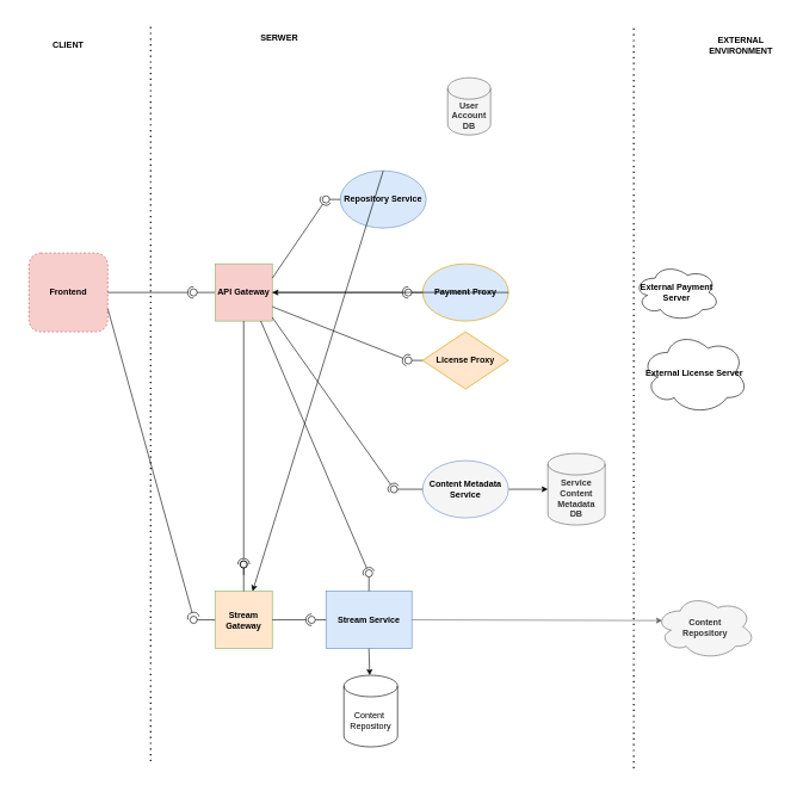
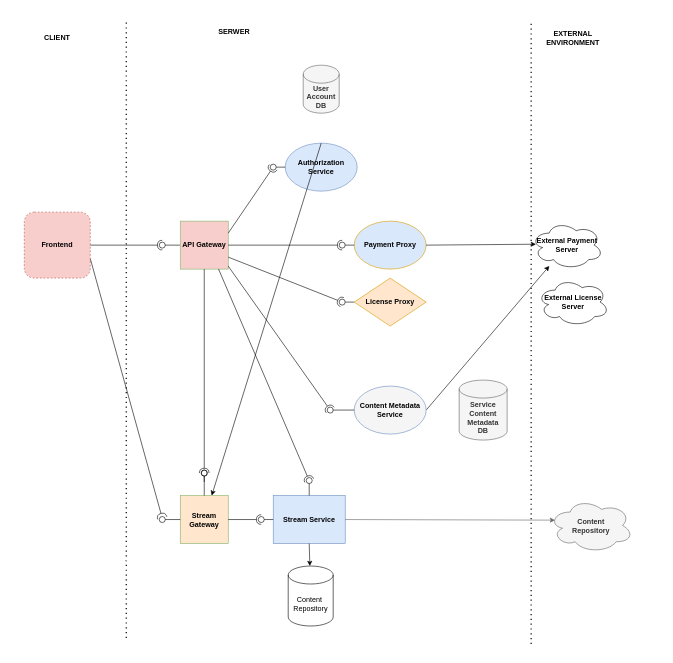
- <mxCell id="45" value="EXTERNAL ENVIRONMENT" style="text;html=1;align=center;verticalAlign=middle;whiteSpace=wrap;rounded=0;fontStyle=1" parent="1" vertex="1"><mxGeometry x="980" y="48" width="110" height="30" as="geometry" /></mxCell>
+ <mxCell id="45" value="EXTERNAL ENVIRONMENT" style="text;html=1;align=center;verticalAlign=middle;whiteSpace=wrap;rounded=0;fontStyle=1" parent="1" vertex="1"><mxGeometry x="900" y="48" width="110" height="30" as="geometry" /></mxCell>
- <mxCell id="32" value="User Account DB" style="shape=cylinder3;whiteSpace=wrap;html=1;boundedLbl=1;backgroundOutline=1;size=15;fillColor=#f5f5f5;fontColor=#333333;strokeColor=#666666;fontStyle=1" parent="1" vertex="1"><mxGeometry x="625" y="108" width="60" height="80" as="geometry" /></mxCell>
+ <mxCell id="32" value="User Account DB" style="shape=cylinder3;whiteSpace=wrap;html=1;boundedLbl=1;backgroundOutline=1;size=15;fillColor=#f5f5f5;fontColor=#333333;strokeColor=#666666;fontStyle=1" parent="1" vertex="1"><mxGeometry x="505" y="108" width="60" height="80" as="geometry" /></mxCell>
- <mxCell id="28" value="Repository Service" style="ellipse;whiteSpace=wrap;html=1;fillColor=#dae8fc;strokeColor=#6c8ebf;fontStyle=1" parent="1" vertex="1"><mxGeometry x="475" y="238" width="120" height="80" as="geometry" /></mxCell>
+ <mxCell id="28" value="Authorization Service" style="ellipse;whiteSpace=wrap;html=1;fillColor=#dae8fc;strokeColor=#6c8ebf;fontStyle=1" parent="1" vertex="1"><mxGeometry x="475" y="238" width="120" height="80" as="geometry" /></mxCell>
- <mxCell id="25" value="" style="endArrow=classic;html=1;rounded=0;exitX=1;exitY=0.5;exitDx=0;exitDy=0;fontStyle=1;" parent="1" source="21" target="7" edge="1"><mxGeometry width="50" height="50" relative="1" as="geometry"><mxPoint x="865" y="408" as="sourcePoint" /><mxPoint x="885" y="408" as="targetPoint" /></mxGeometry></mxCell>
+ <mxCell id="25" value="" style="endArrow=classic;html=1;rounded=0;exitX=1;exitY=0.5;exitDx=0;exitDy=0;entryX=0.067;entryY=0.481;entryDx=0;entryDy=0;entryPerimeter=0;fontStyle=1" parent="1" source="21" target="22" edge="1"><mxGeometry width="50" height="50" relative="1" as="geometry"><mxPoint x="865" y="408" as="sourcePoint" /><mxPoint x="885" y="408" as="targetPoint" /></mxGeometry></mxCell>
- <mxCell id="27" value="External License Server" style="ellipse;shape=cloud;whiteSpace=wrap;html=1;fontStyle=1" parent="1" vertex="1"><mxGeometry x="895" y="463" width="150" height="115" as="geometry" /></mxCell>
+ <mxCell id="27" value="External License Server" style="ellipse;shape=cloud;whiteSpace=wrap;html=1;fontStyle=1" parent="1" vertex="1"><mxGeometry x="895" y="463" width="120" height="80" as="geometry" /></mxCell>
- <mxCell id="24" value="" style="endArrow=classic;html=1;rounded=0;exitX=1;exitY=0.5;exitDx=0;exitDy=0;entryX=0;entryY=0.5;entryDx=0;entryDy=0;entryPerimeter=0;fontStyle=1" parent="1" source="51" target="23" edge="1"><mxGeometry width="50" height="50" relative="1" as="geometry"><mxPoint x="350" y="998" as="sourcePoint" /><mxPoint x="400" y="948" as="targetPoint" /></mxGeometry></mxCell>
+ <mxCell id="24" value="" style="endArrow=classic;html=1;rounded=0;exitX=1;exitY=0.5;exitDx=0;exitDy=0;fontStyle=1;" parent="1" source="51" target="22" edge="1"><mxGeometry width="50" height="50" relative="1" as="geometry"><mxPoint x="350" y="998" as="sourcePoint" /><mxPoint x="400" y="948" as="targetPoint" /></mxGeometry></mxCell>
